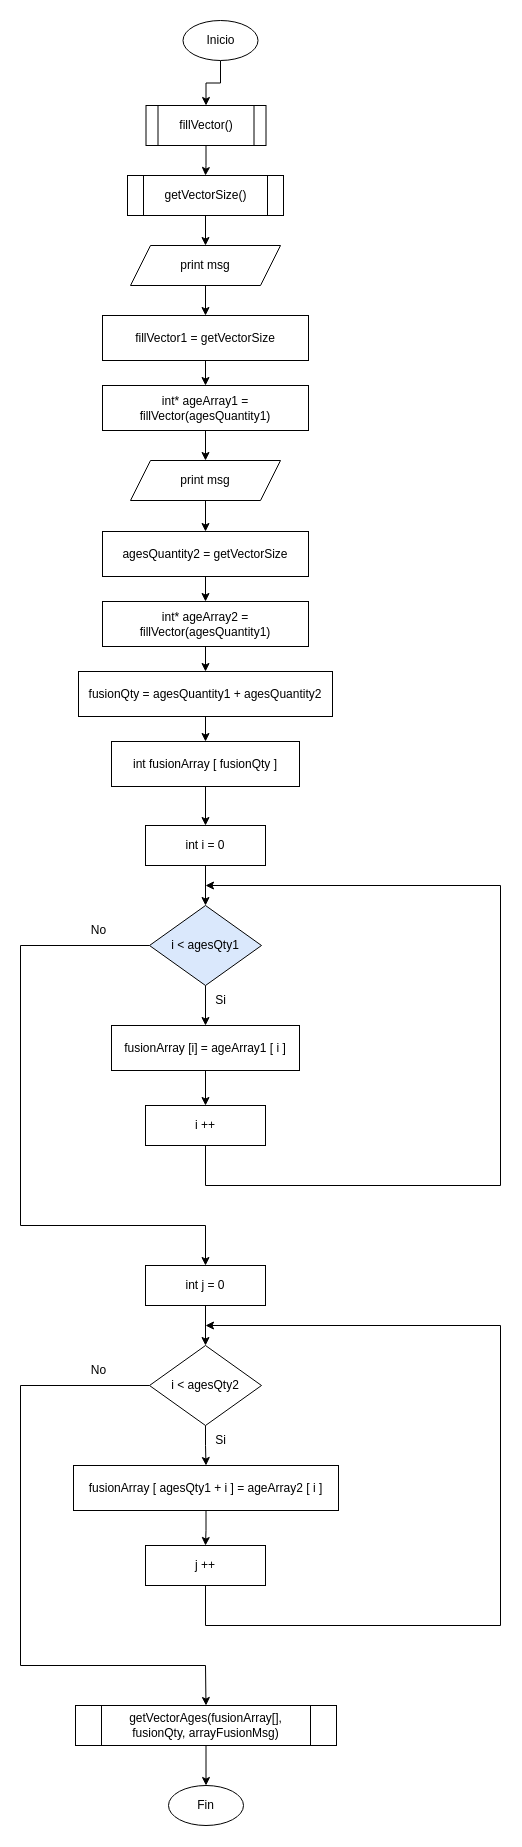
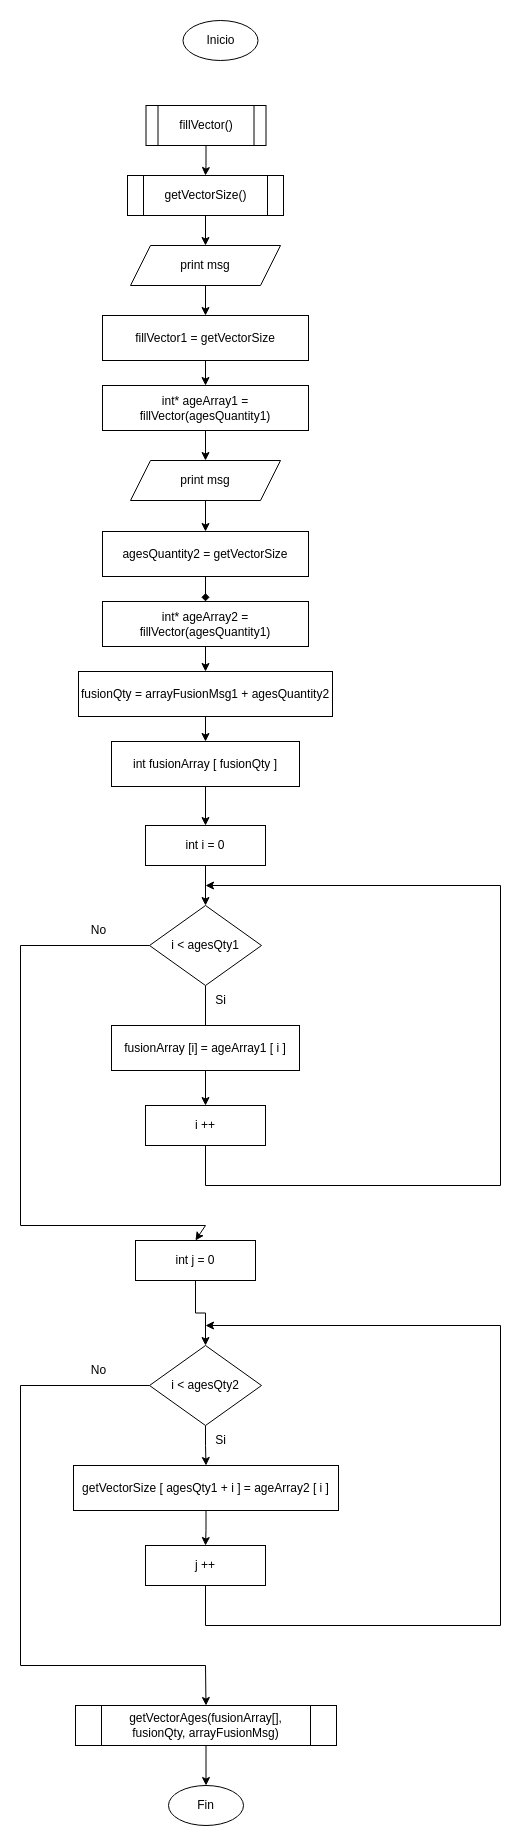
- <mxCell id="2" value="" style="edgeStyle=orthogonalEdgeStyle;rounded=0;orthogonalLoop=1;jettySize=auto;html=1;" parent="1" source="3" target="5" edge="1"><mxGeometry relative="1" as="geometry"><mxPoint x="205.5" y="105" as="targetPoint" /></mxGeometry></mxCell>
- <mxCell id="11" style="edgeStyle=orthogonalEdgeStyle;rounded=0;orthogonalLoop=1;jettySize=auto;html=1;entryX=0.5;entryY=0;entryDx=0;entryDy=0;" parent="1" source="12" target="14" edge="1"><mxGeometry relative="1" as="geometry" /></mxCell>
+ <mxCell id="11" style="edgeStyle=orthogonalEdgeStyle;rounded=0;orthogonalLoop=1;jettySize=auto;html=1;entryX=0.5;entryY=0;entryDx=0;entryDy=0;endArrow=diamond;" parent="1" source="12" target="14" edge="1"><mxGeometry relative="1" as="geometry" /></mxCell>
- <mxCell id="20" value="fusionQty = agesQuantity1 + agesQuantity2" style="rounded=0;whiteSpace=wrap;html=1;" parent="1" vertex="1"><mxGeometry x="78" y="671" width="254" height="45" as="geometry" /></mxCell>
+ <mxCell id="20" value="fusionQty = arrayFusionMsg1 + agesQuantity2" style="rounded=0;whiteSpace=wrap;html=1;" parent="1" vertex="1"><mxGeometry x="78" y="671" width="254" height="45" as="geometry" /></mxCell>
- <mxCell id="30" value="i &amp;lt; agesQty1" style="rhombus;whiteSpace=wrap;html=1;rounded=0;fillColor=#dae8fc;" vertex="1" parent="1"><mxGeometry x="149" y="905" width="112" height="80" as="geometry" /></mxCell>
+ <mxCell id="30" value="i &amp;lt; agesQty1" style="rhombus;whiteSpace=wrap;html=1;rounded=0;" vertex="1" parent="1"><mxGeometry x="149" y="905" width="112" height="80" as="geometry" /></mxCell>
- <mxCell id="29" style="edgeStyle=orthogonalEdgeStyle;rounded=0;orthogonalLoop=1;jettySize=auto;html=1;entryX=0.5;entryY=0;entryDx=0;entryDy=0;" edge="1" parent="1" source="30" target="36"><mxGeometry relative="1" as="geometry"><mxPoint x="205.5" y="1025" as="targetPoint" /></mxGeometry></mxCell>
+ <mxCell id="29" style="edgeStyle=orthogonalEdgeStyle;rounded=0;orthogonalLoop=1;jettySize=auto;html=1;entryX=0.5;entryY=0;entryDx=0;entryDy=0;endArrow=none;" edge="1" parent="1" source="30" target="36"><mxGeometry relative="1" as="geometry"><mxPoint x="205.5" y="1025" as="targetPoint" /></mxGeometry></mxCell>
- <mxCell id="38" value="int j = 0" style="whiteSpace=wrap;html=1;rounded=0;" vertex="1" parent="1"><mxGeometry x="145" y="1265" width="120" height="40" as="geometry" /></mxCell>
+ <mxCell id="38" value="int j = 0" style="whiteSpace=wrap;html=1;rounded=0;" vertex="1" parent="1"><mxGeometry x="135" y="1240" width="120" height="40" as="geometry" /></mxCell>
- <mxCell id="47" value="fusionArray [ agesQty1 + i ] = ageArray2 [ i ]" style="rounded=0;whiteSpace=wrap;html=1;" vertex="1" parent="1"><mxGeometry x="73" y="1465" width="265" height="45" as="geometry" /></mxCell>
+ <mxCell id="47" value="getVectorSize [ agesQty1 + i ] = ageArray2 [ i ]" style="rounded=0;whiteSpace=wrap;html=1;" vertex="1" parent="1"><mxGeometry x="73" y="1465" width="265" height="45" as="geometry" /></mxCell>
